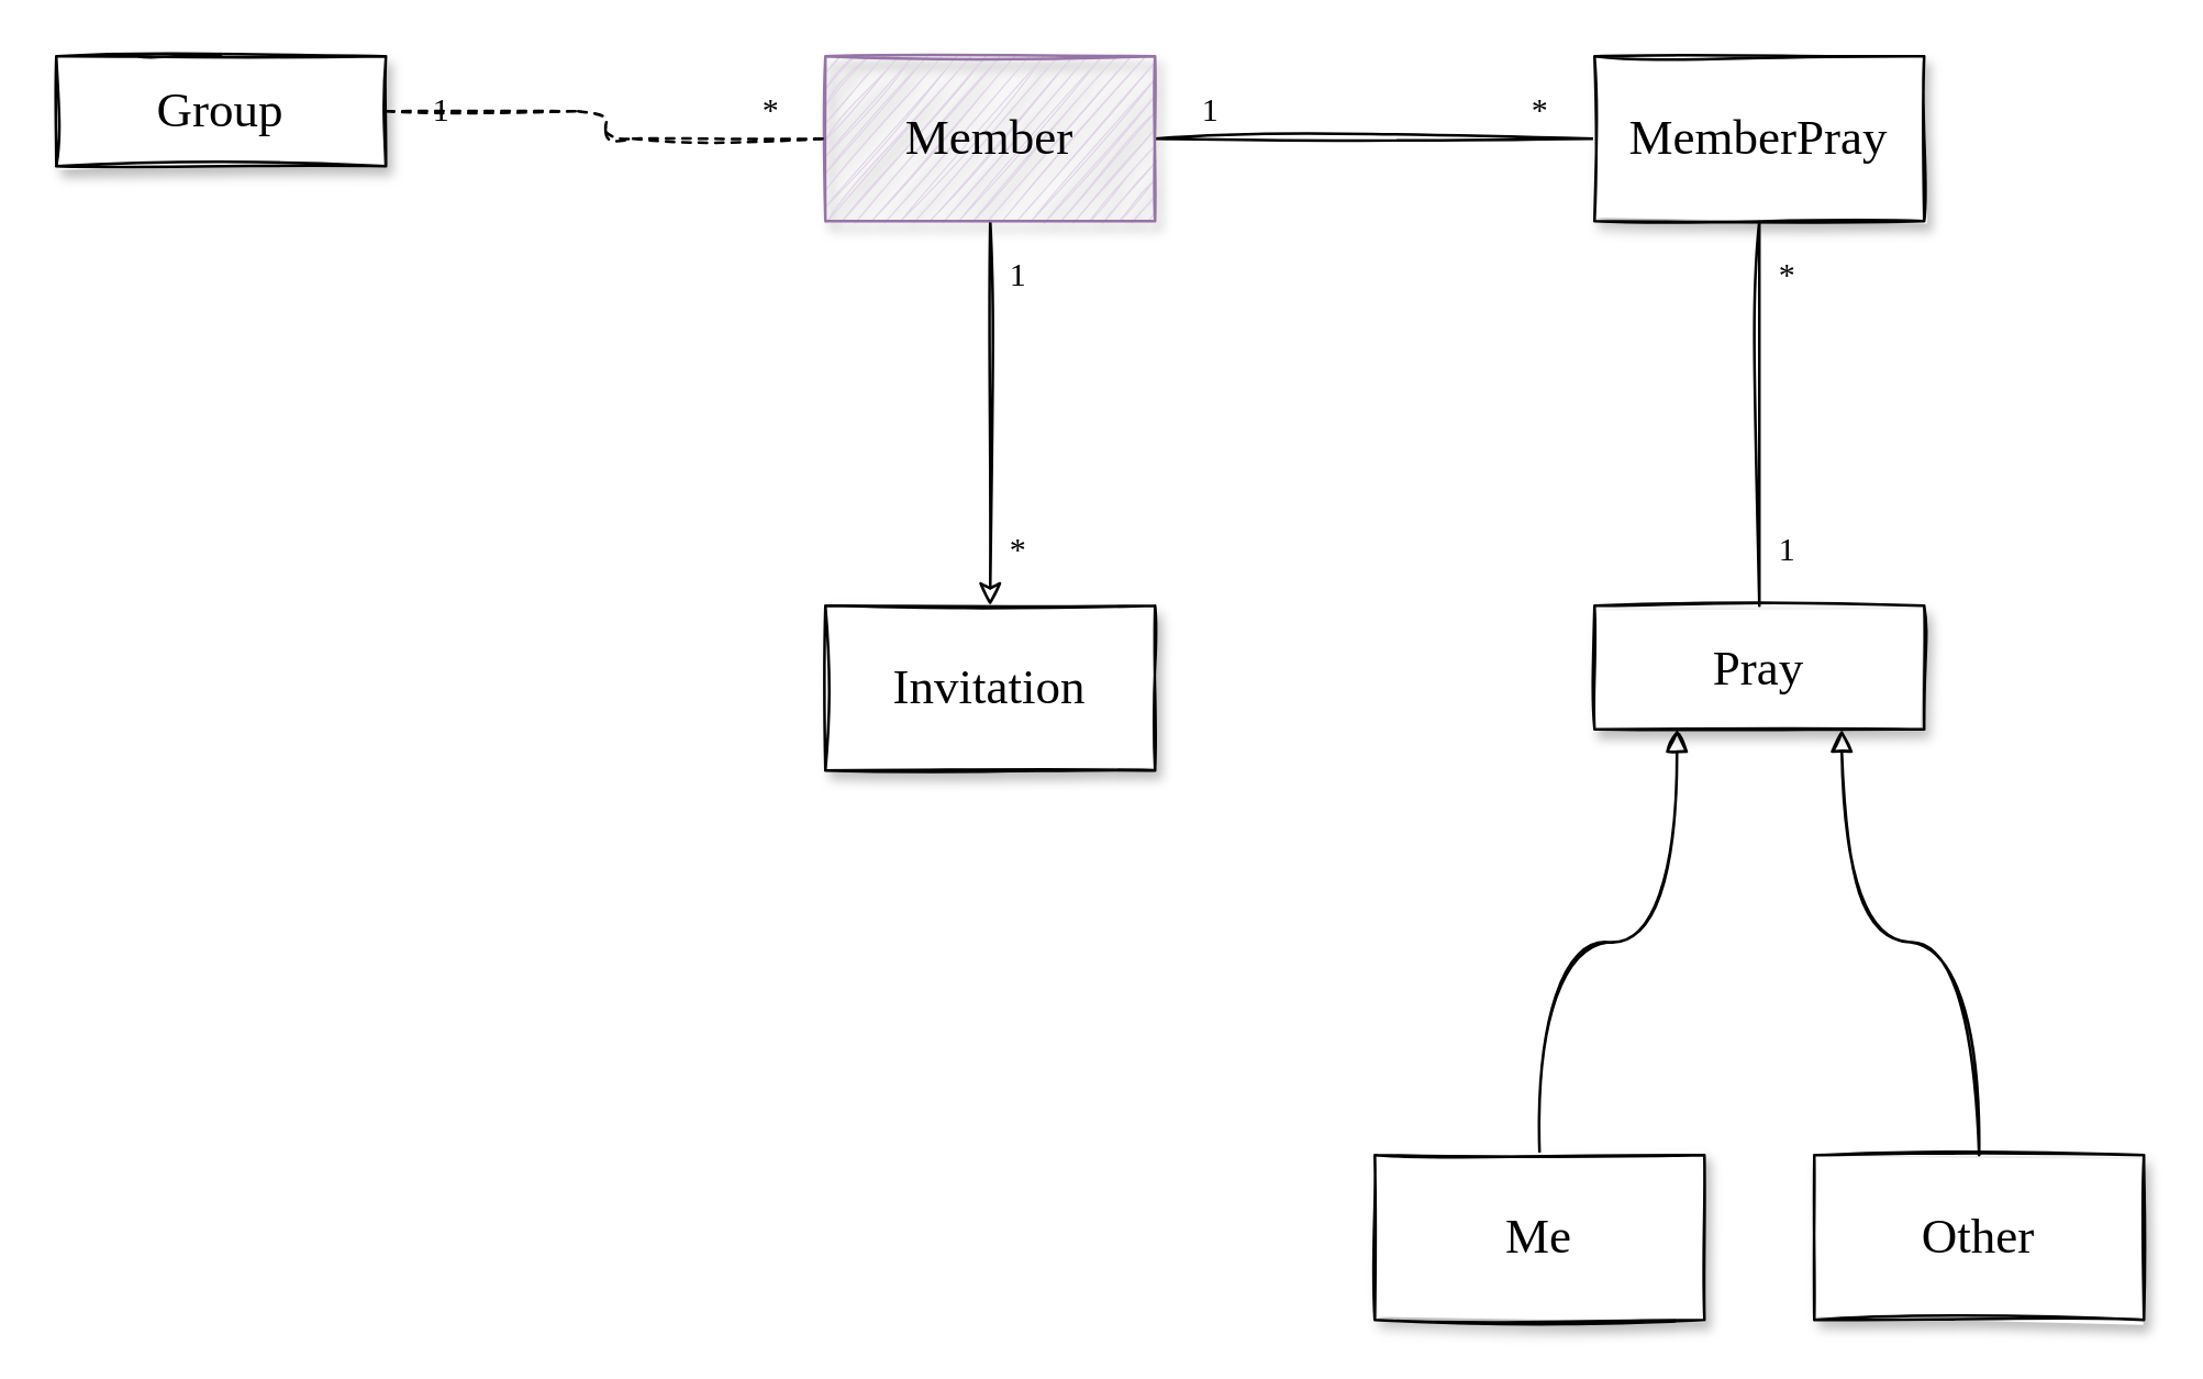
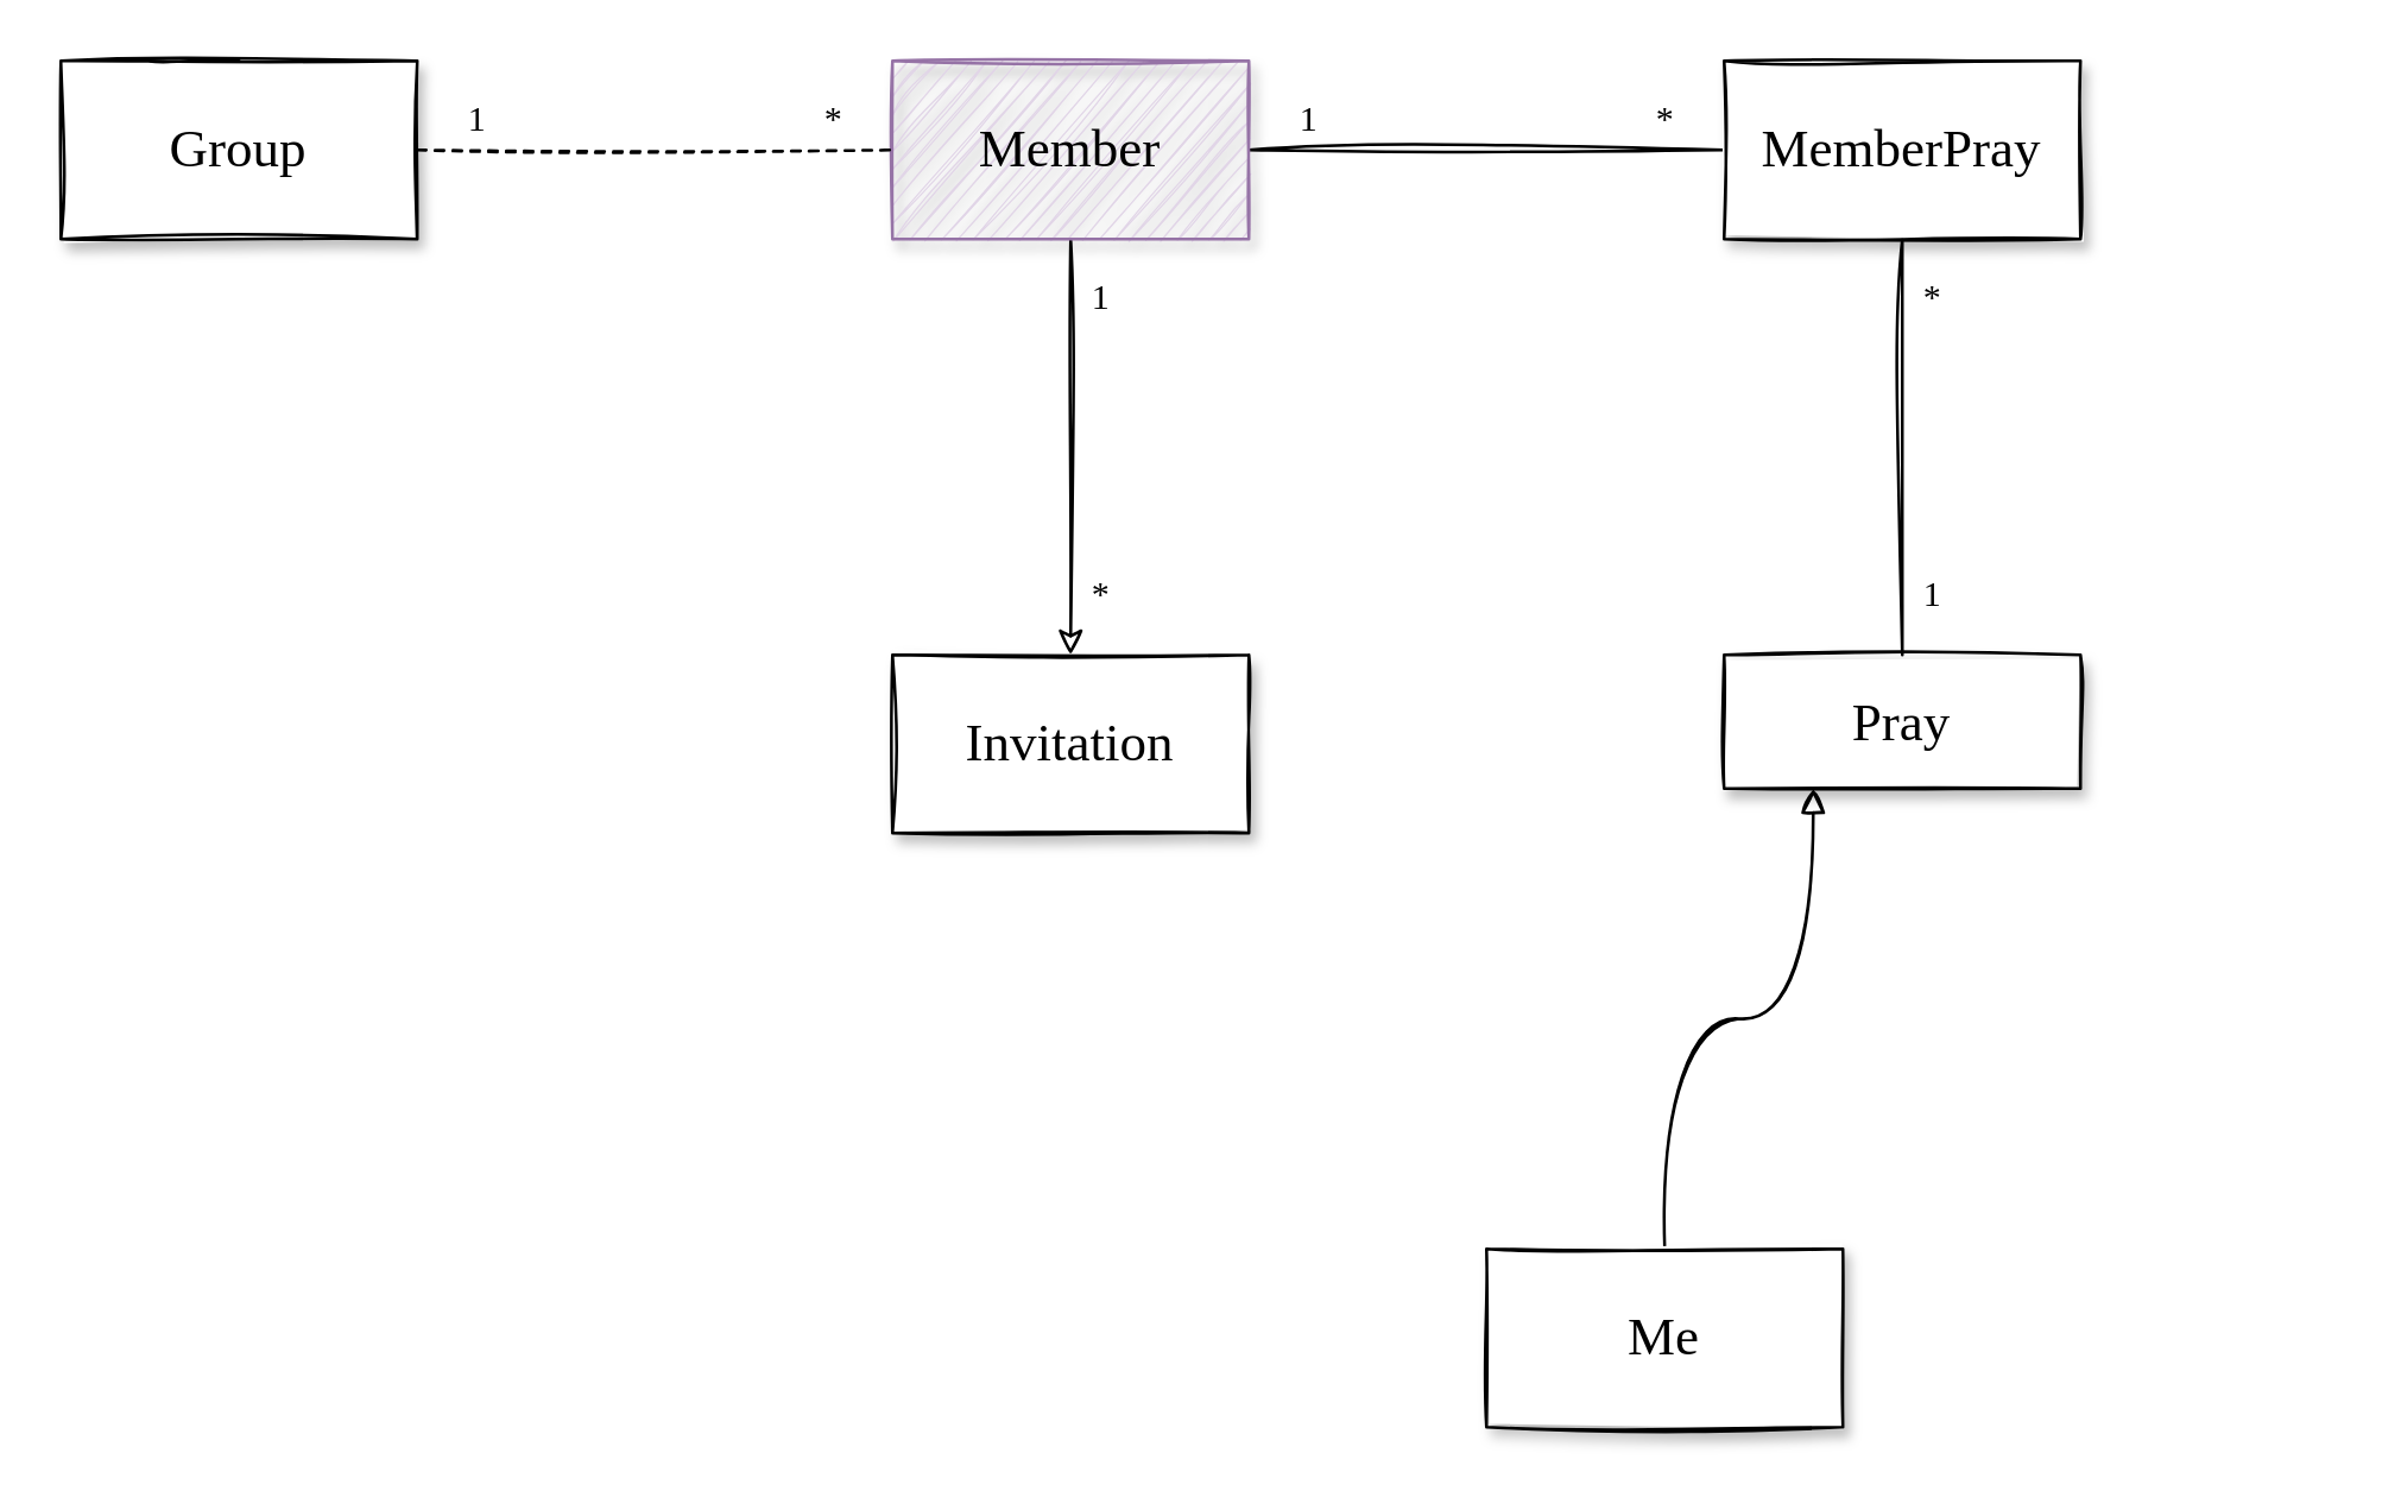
- <mxCell id="13" value="&lt;span style=&quot;font-size: 18px&quot;&gt;Group&lt;/span&gt;" style="rounded=0;whiteSpace=wrap;html=1;sketch=1;shadow=1;glass=0;fontFamily=Comic Sans MS;" vertex="1" parent="1"><mxGeometry x="20" y="20" width="120" height="40" as="geometry" /></mxCell>
+ <mxCell id="13" value="&lt;span style=&quot;font-size: 18px&quot;&gt;Group&lt;/span&gt;" style="rounded=0;whiteSpace=wrap;html=1;sketch=1;shadow=1;glass=0;fontFamily=Comic Sans MS;" vertex="1" parent="1"><mxGeometry x="20" y="20" width="120" height="60" as="geometry" /></mxCell>
- <mxCell id="22" style="edgeStyle=orthogonalEdgeStyle;sketch=1;orthogonalLoop=1;jettySize=auto;html=1;exitX=0.5;exitY=0;exitDx=0;exitDy=0;entryX=0.75;entryY=1;entryDx=0;entryDy=0;shadow=0;fontFamily=Comic Sans MS;startArrow=none;startFill=0;endArrow=block;endFill=0;curved=1;" edge="1" parent="1" source="23" target="7"><mxGeometry relative="1" as="geometry" /></mxCell>
- <mxCell id="23" value="&lt;span style=&quot;font-size: 18px&quot;&gt;Other&lt;/span&gt;" style="rounded=0;whiteSpace=wrap;html=1;sketch=1;shadow=1;glass=0;fontFamily=Comic Sans MS;" vertex="1" parent="1"><mxGeometry x="660" y="420" width="120" height="60" as="geometry" /></mxCell>
